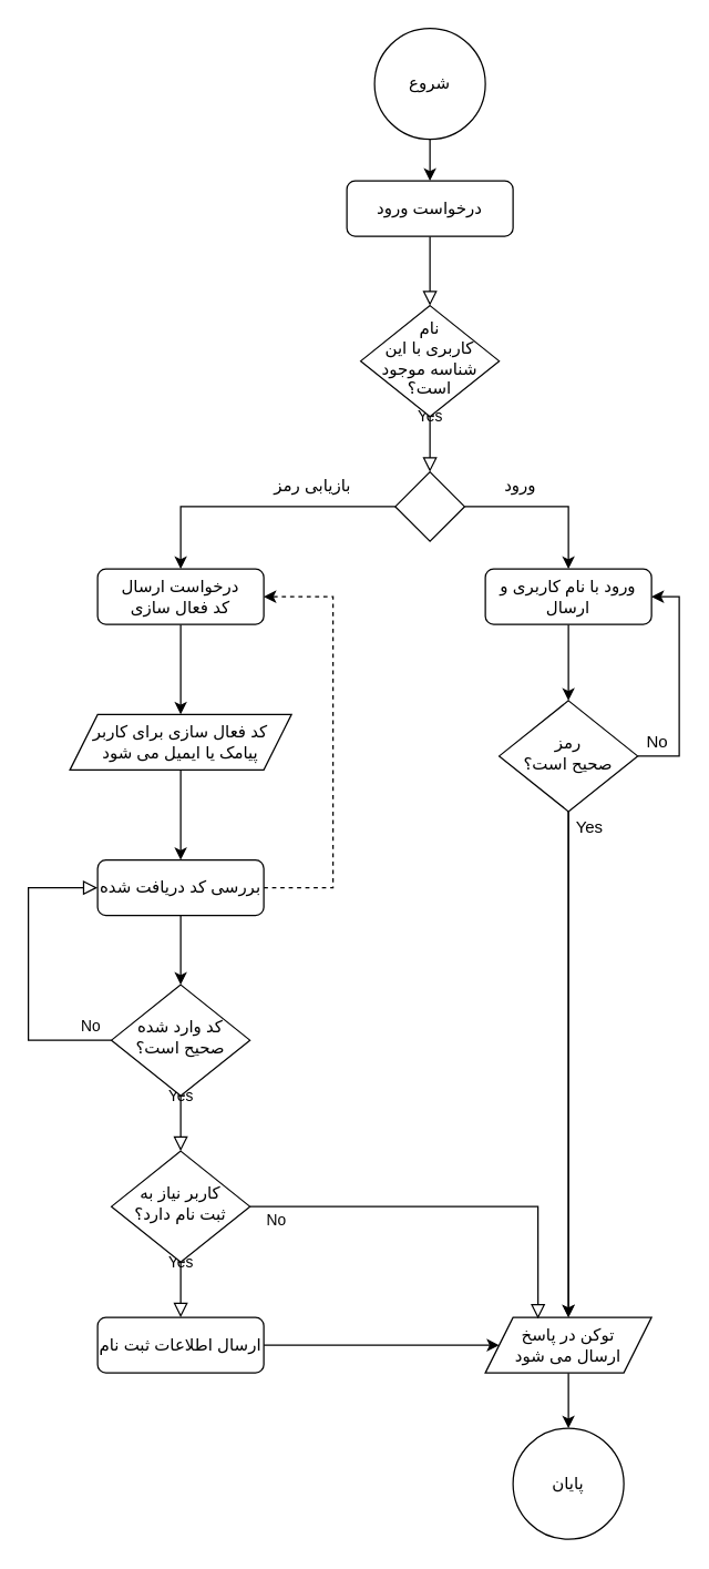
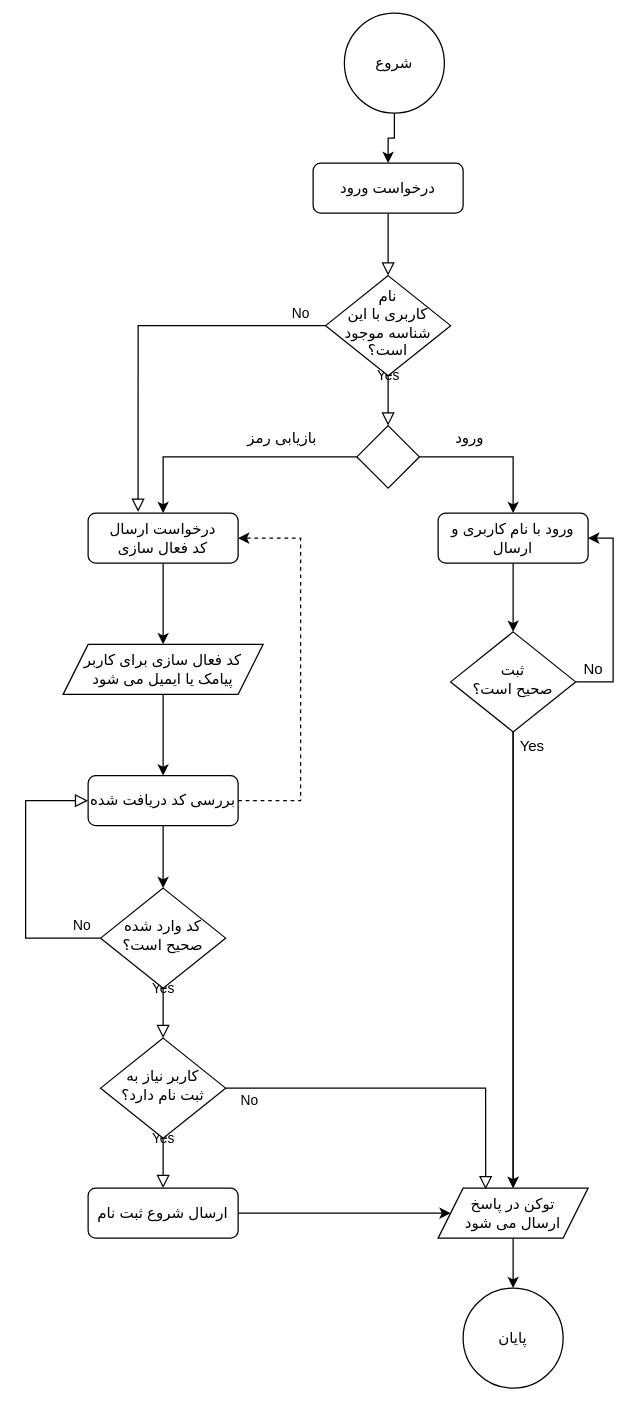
- <mxCell id="12" value="شروع" style="ellipse;whiteSpace=wrap;html=1;aspect=fixed;" vertex="1" parent="1"><mxGeometry x="270" y="20" width="80" height="80" as="geometry" /></mxCell>
+ <mxCell id="12" value="شروع" style="ellipse;whiteSpace=wrap;html=1;aspect=fixed;" vertex="1" parent="1"><mxGeometry x="275" y="10" width="80" height="80" as="geometry" /></mxCell>
+ <mxCell id="5" value="No" style="edgeStyle=orthogonalEdgeStyle;rounded=0;html=1;jettySize=auto;orthogonalLoop=1;fontSize=11;endArrow=block;endFill=0;endSize=8;strokeWidth=1;shadow=0;labelBackgroundColor=none;entryX=0.333;entryY=-0.025;entryDx=0;entryDy=0;entryPerimeter=0;" parent="1" source="6" target="10" edge="1"><mxGeometry x="-0.866" y="-10" relative="1" as="geometry"><mxPoint as="offset" /></mxGeometry></mxCell>
- <mxCell id="22" value="&lt;div&gt;رمز &lt;br&gt;&lt;/div&gt;&lt;div&gt;صحیح است؟&lt;/div&gt;" style="rhombus;whiteSpace=wrap;html=1;shadow=0;fontFamily=Helvetica;fontSize=12;align=center;strokeWidth=1;spacing=6;spacingTop=-4;" vertex="1" parent="1"><mxGeometry x="360" y="505" width="100" height="80" as="geometry" /></mxCell>
+ <mxCell id="22" value="&lt;div&gt;ثبت &lt;br&gt;&lt;/div&gt;&lt;div&gt;صحیح است؟&lt;/div&gt;" style="rhombus;whiteSpace=wrap;html=1;shadow=0;fontFamily=Helvetica;fontSize=12;align=center;strokeWidth=1;spacing=6;spacingTop=-4;" vertex="1" parent="1"><mxGeometry x="360" y="505" width="100" height="80" as="geometry" /></mxCell>
- <mxCell id="8" value="ارسال اطلاعات ثبت نام" style="rounded=1;whiteSpace=wrap;html=1;fontSize=12;glass=0;strokeWidth=1;shadow=0;" parent="1" vertex="1"><mxGeometry x="70" y="950" width="120" height="40" as="geometry" /></mxCell>
+ <mxCell id="8" value="ارسال شروع ثبت نام" style="rounded=1;whiteSpace=wrap;html=1;fontSize=12;glass=0;strokeWidth=1;shadow=0;" parent="1" vertex="1"><mxGeometry x="70" y="950" width="120" height="40" as="geometry" /></mxCell>
